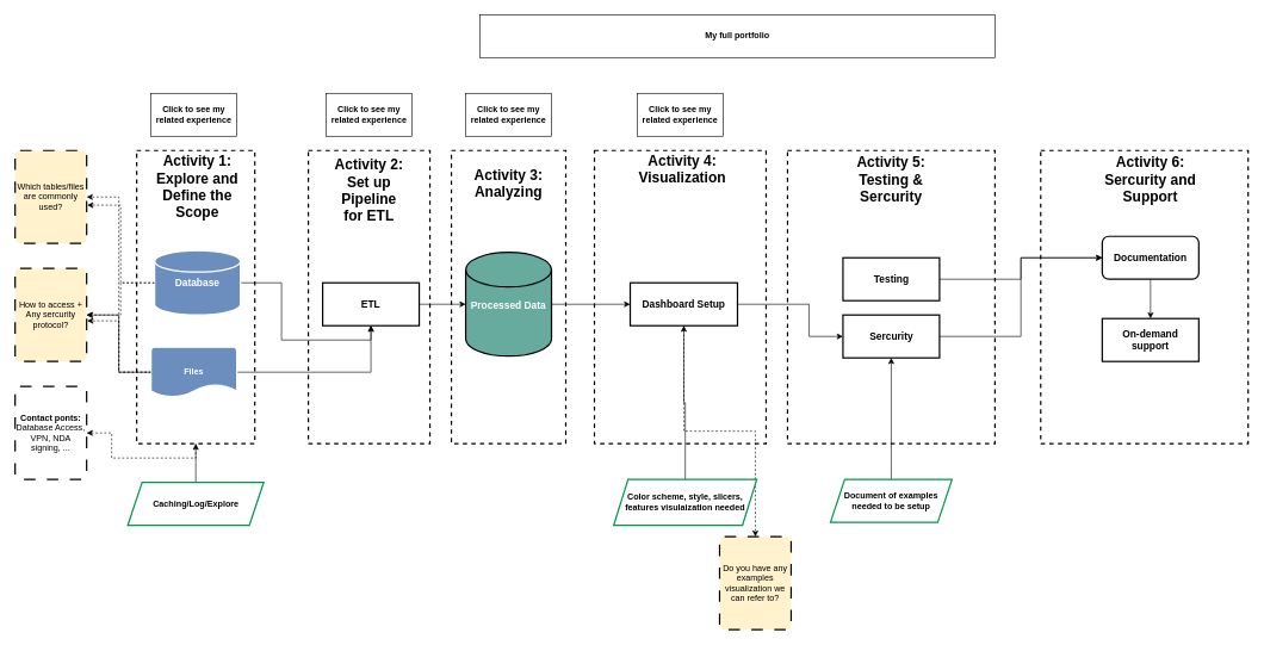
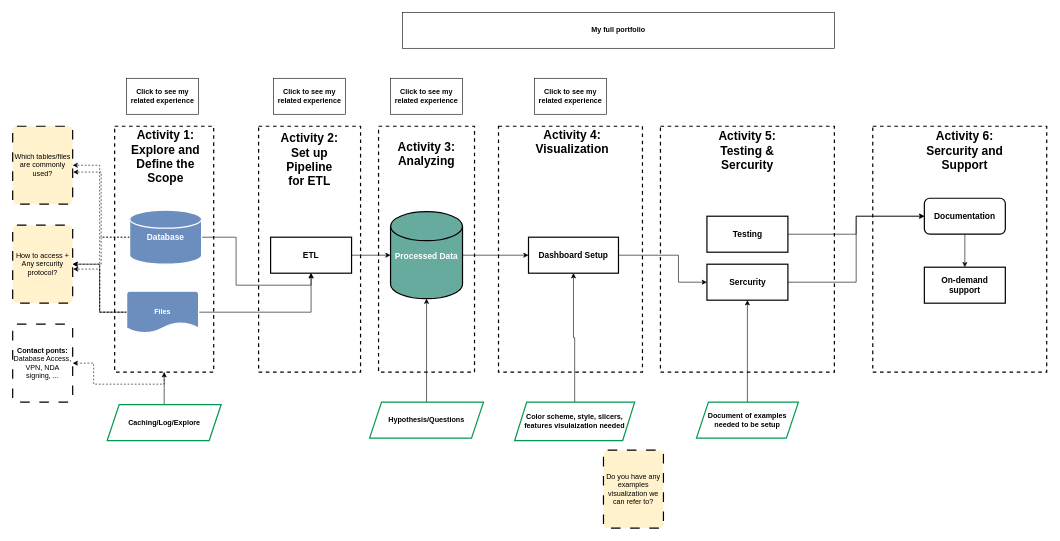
+ <mxCell id="47" style="edgeStyle=orthogonalEdgeStyle;rounded=0;orthogonalLoop=1;jettySize=auto;html=1;exitX=0.5;exitY=0;exitDx=0;exitDy=0;" parent="1" source="48" target="19" edge="1"><mxGeometry relative="1" as="geometry" /></mxCell>
- <mxCell id="21" style="edgeStyle=orthogonalEdgeStyle;rounded=0;orthogonalLoop=1;jettySize=auto;html=1;exitX=0.5;exitY=1;exitDx=0;exitDy=0;entryX=0.5;entryY=0;entryDx=0;entryDy=0;dashed=1;" parent="1" source="22" target="31" edge="1"><mxGeometry relative="1" as="geometry" /></mxCell>
+ <mxCell id="48" value="Hypothesis/Questions" style="shape=parallelogram;perimeter=parallelogramPerimeter;whiteSpace=wrap;html=1;fixedSize=1;fontStyle=1;fillColor=#FFFFFF;strokeWidth=2;strokeColor=#00994D;" parent="1" vertex="1"><mxGeometry x="615" y="670" width="190" height="60" as="geometry" /></mxCell>
